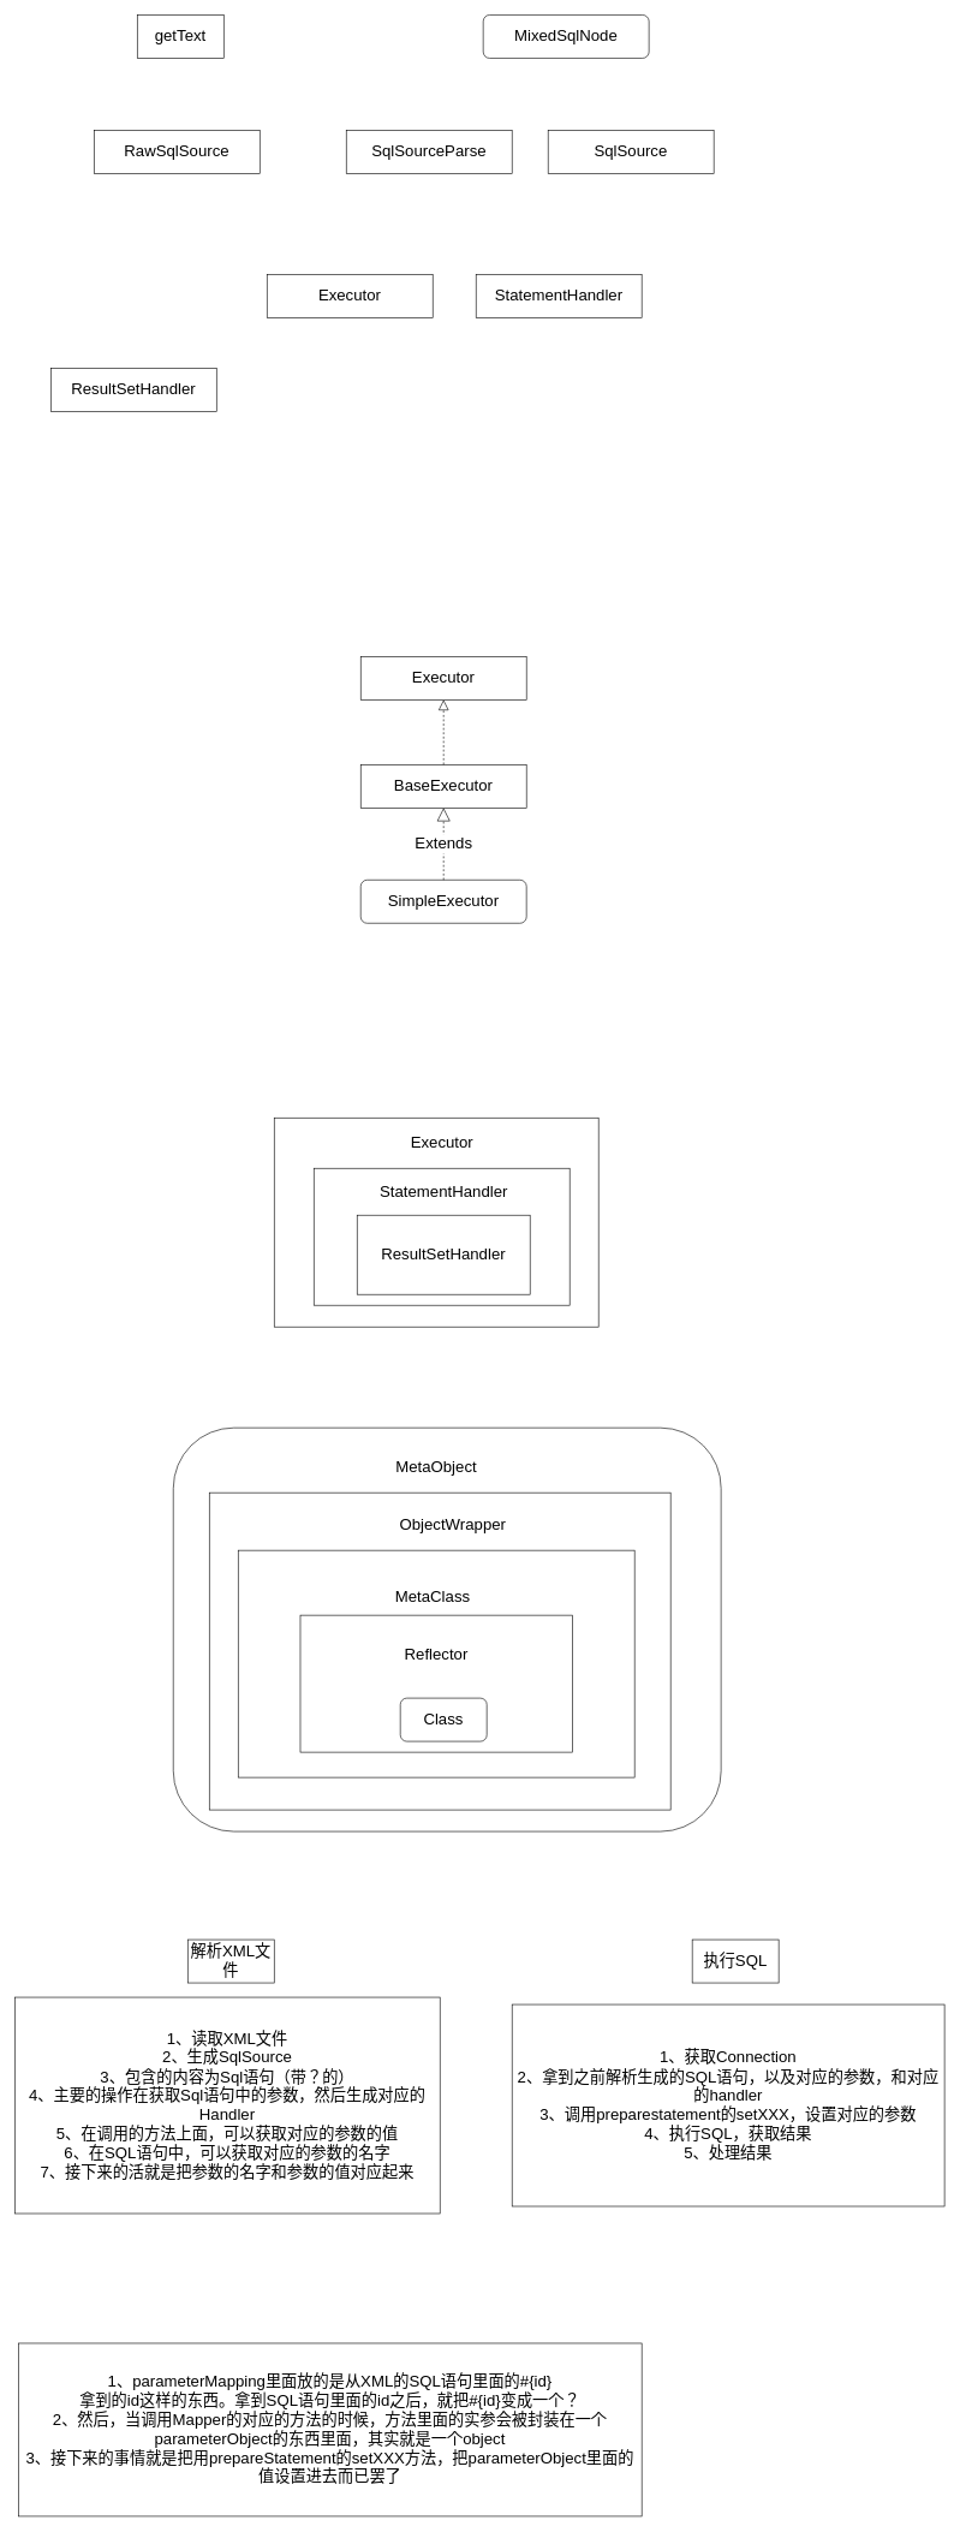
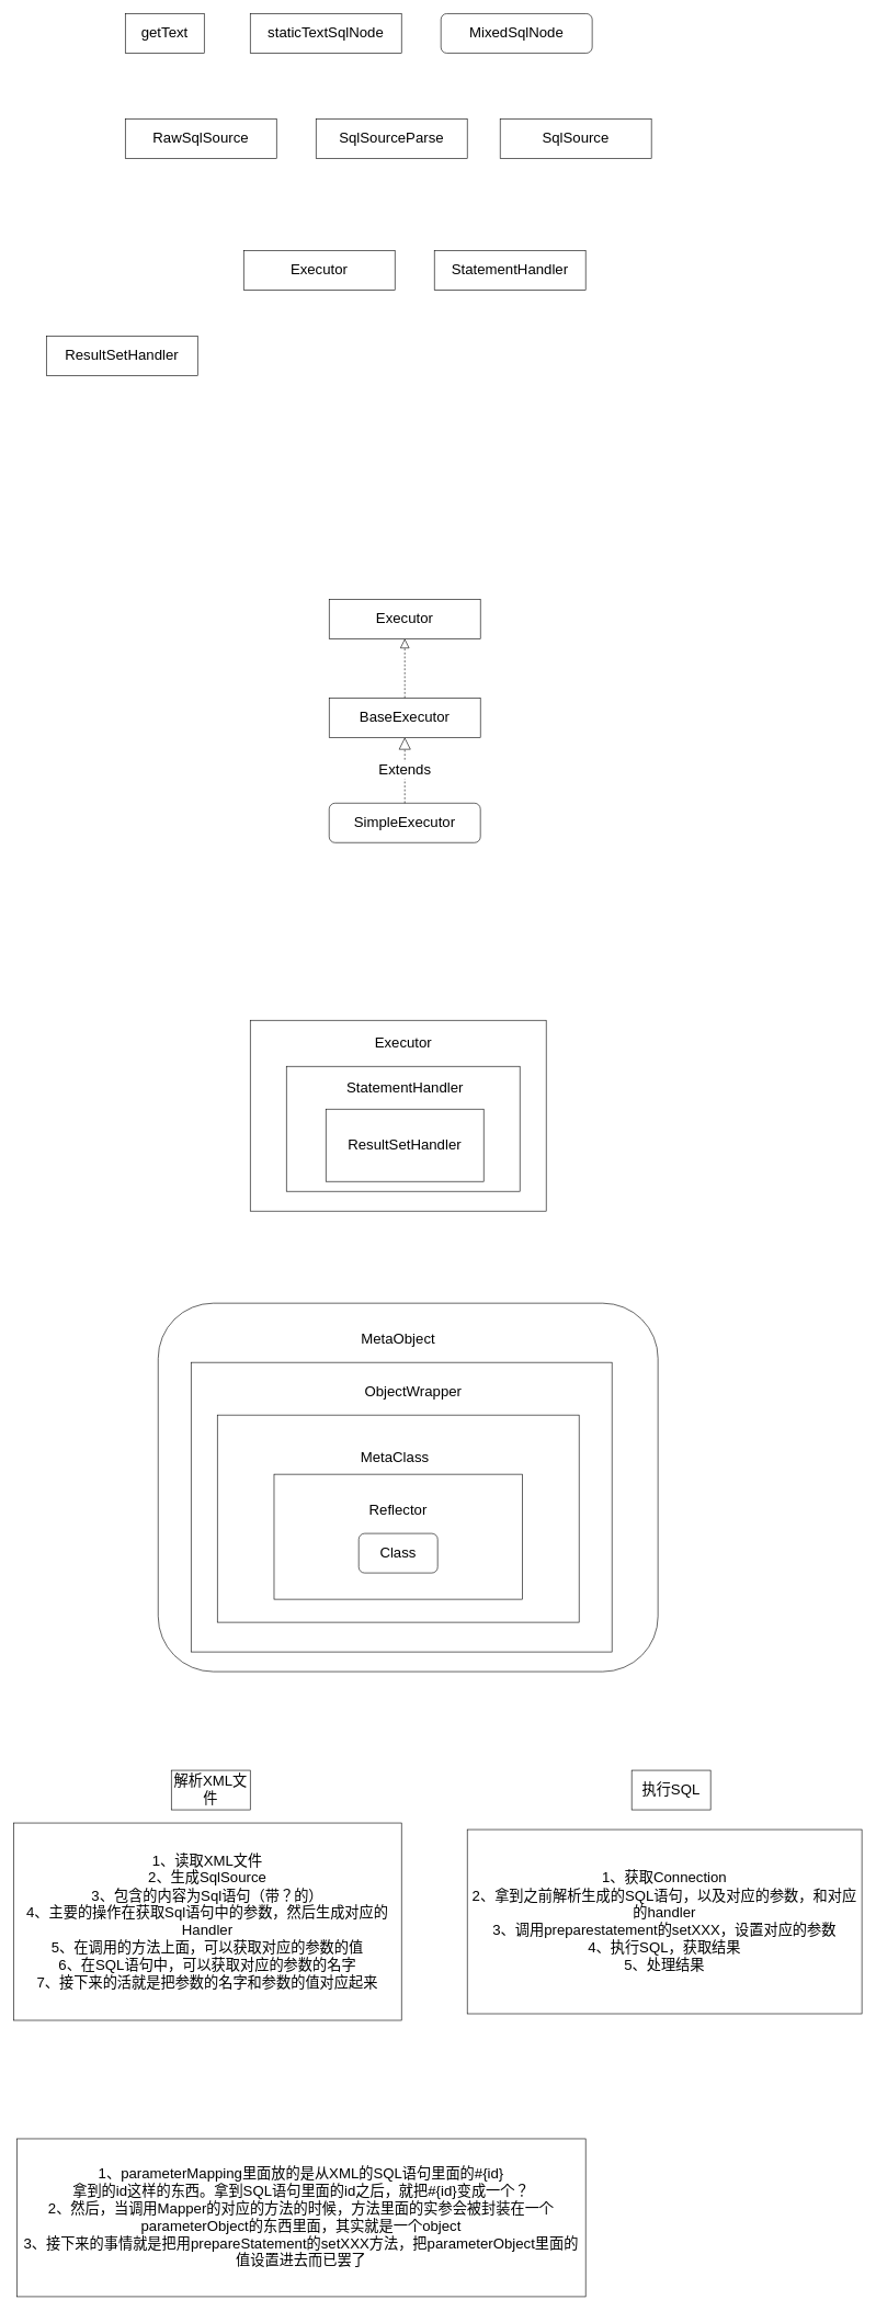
+ <mxCell id="5" value="&lt;span style=&quot;font-size: 22px;&quot;&gt;staticTextSqlNode&lt;/span&gt;" style="rounded=0;whiteSpace=wrap;html=1;" vertex="1" parent="1"><mxGeometry x="380" y="20" width="230" height="60" as="geometry" /></mxCell>
- <mxCell id="7" value="&lt;span style=&quot;font-size: 22px;&quot;&gt;RawSqlSource&lt;/span&gt;" style="rounded=0;whiteSpace=wrap;html=1;" vertex="1" parent="1"><mxGeometry x="130" y="180" width="230" height="60" as="geometry" /></mxCell>
+ <mxCell id="7" value="&lt;span style=&quot;font-size: 22px;&quot;&gt;RawSqlSource&lt;/span&gt;" style="rounded=0;whiteSpace=wrap;html=1;" vertex="1" parent="1"><mxGeometry x="190" y="180" width="230" height="60" as="geometry" /></mxCell>
- <mxCell id="26" value="Class" style="rounded=1;whiteSpace=wrap;html=1;strokeColor=default;fontSize=22;" vertex="1" parent="1"><mxGeometry x="555" y="2355" width="120" height="60" as="geometry" /></mxCell>
+ <mxCell id="26" value="Class" style="rounded=1;whiteSpace=wrap;html=1;strokeColor=default;fontSize=22;" vertex="1" parent="1"><mxGeometry x="545" y="2330" width="120" height="60" as="geometry" /></mxCell>
